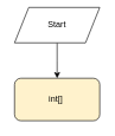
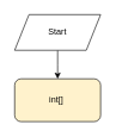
- <mxCell id="3" value="Start" style="shape=parallelogram;perimeter=parallelogramPerimeter;whiteSpace=wrap;html=1;fixedSize=1;" vertex="1" parent="1"><mxGeometry x="20" y="10" width="120" height="50" as="geometry" /></mxCell>
+ <mxCell id="3" value="Start" style="shape=parallelogram;perimeter=parallelogramPerimeter;whiteSpace=wrap;html=1;fixedSize=1;" vertex="1" parent="1"><mxGeometry x="20" y="20" width="120" height="50" as="geometry" /></mxCell>
